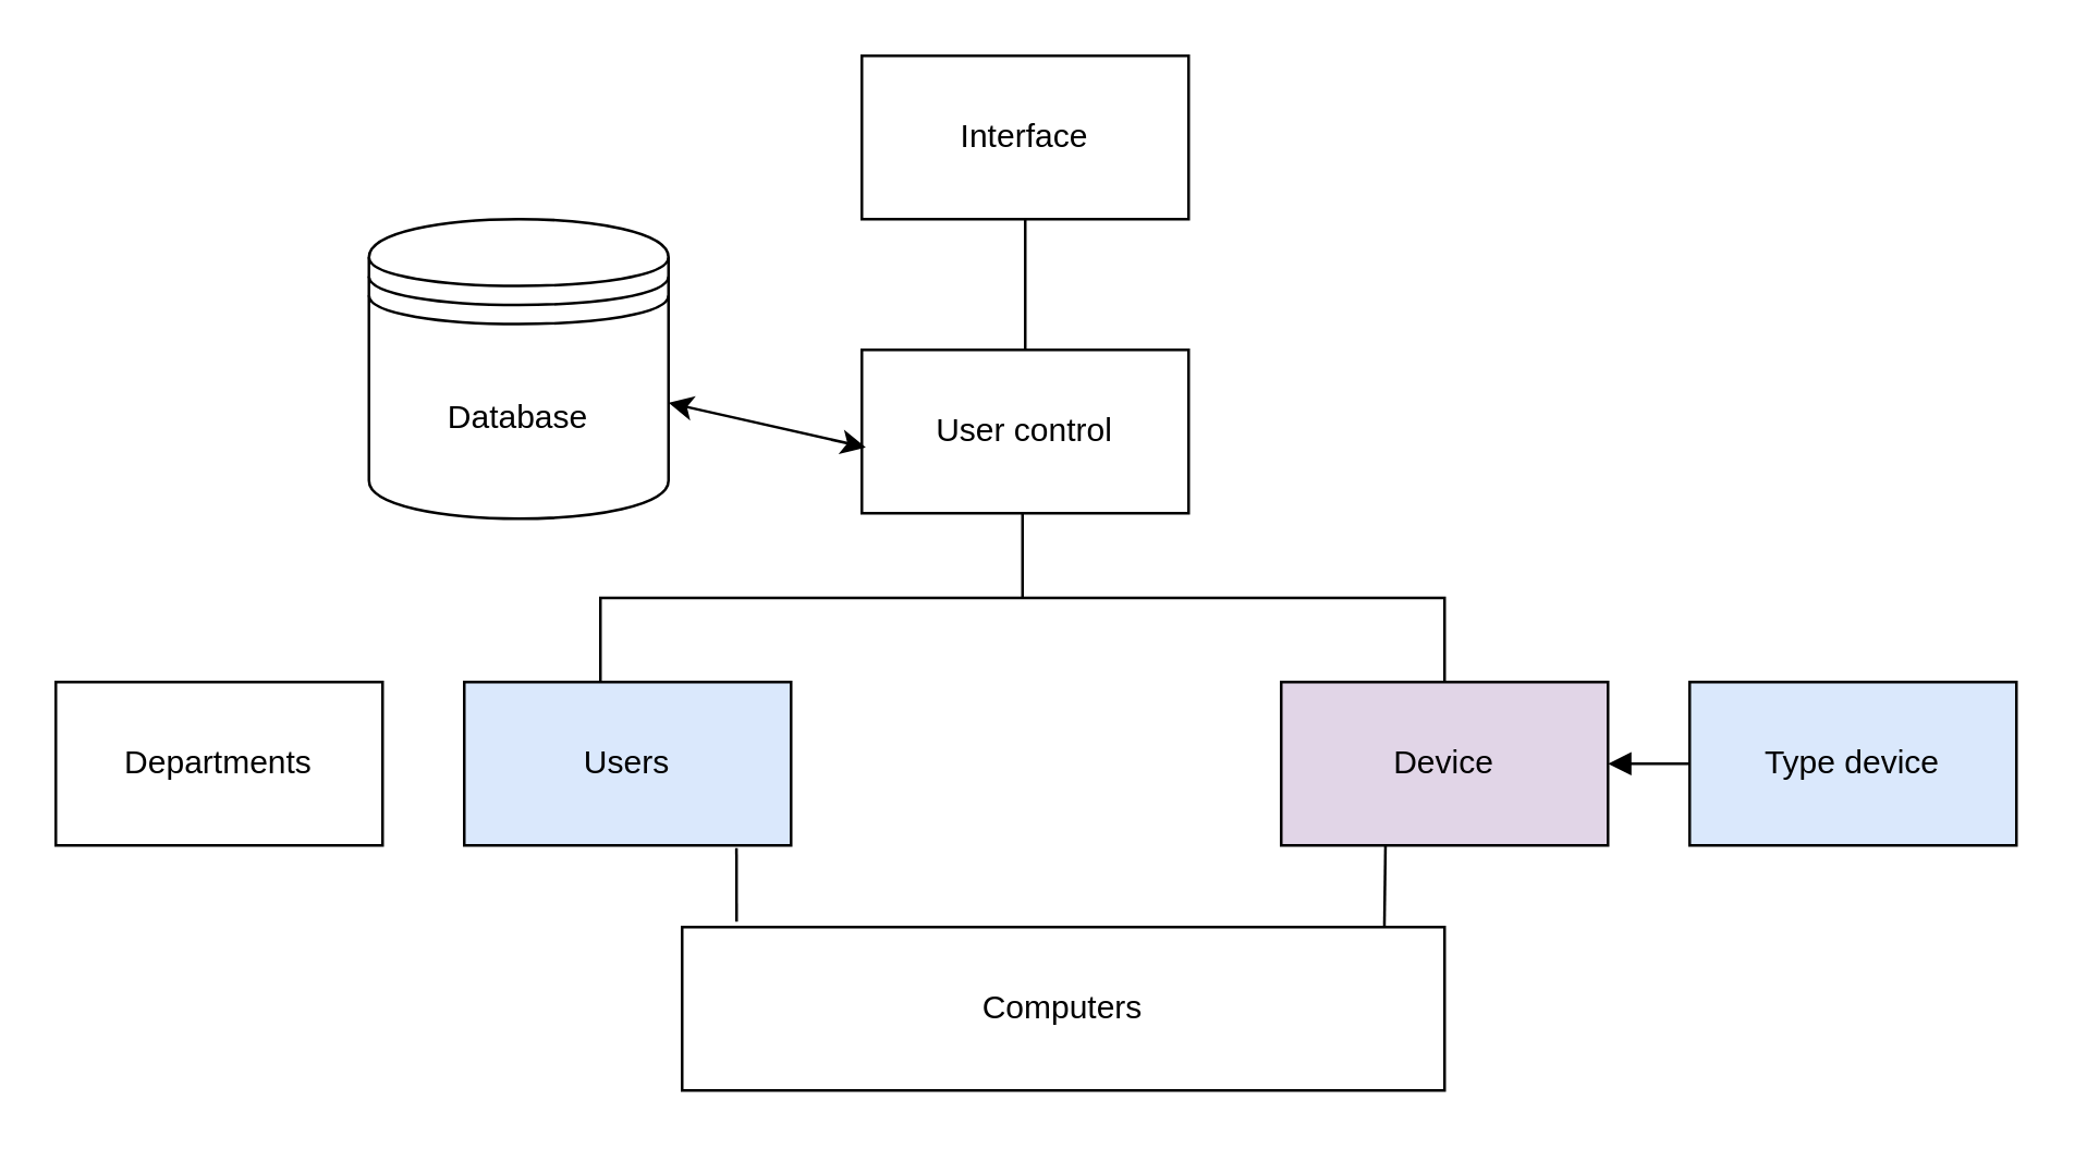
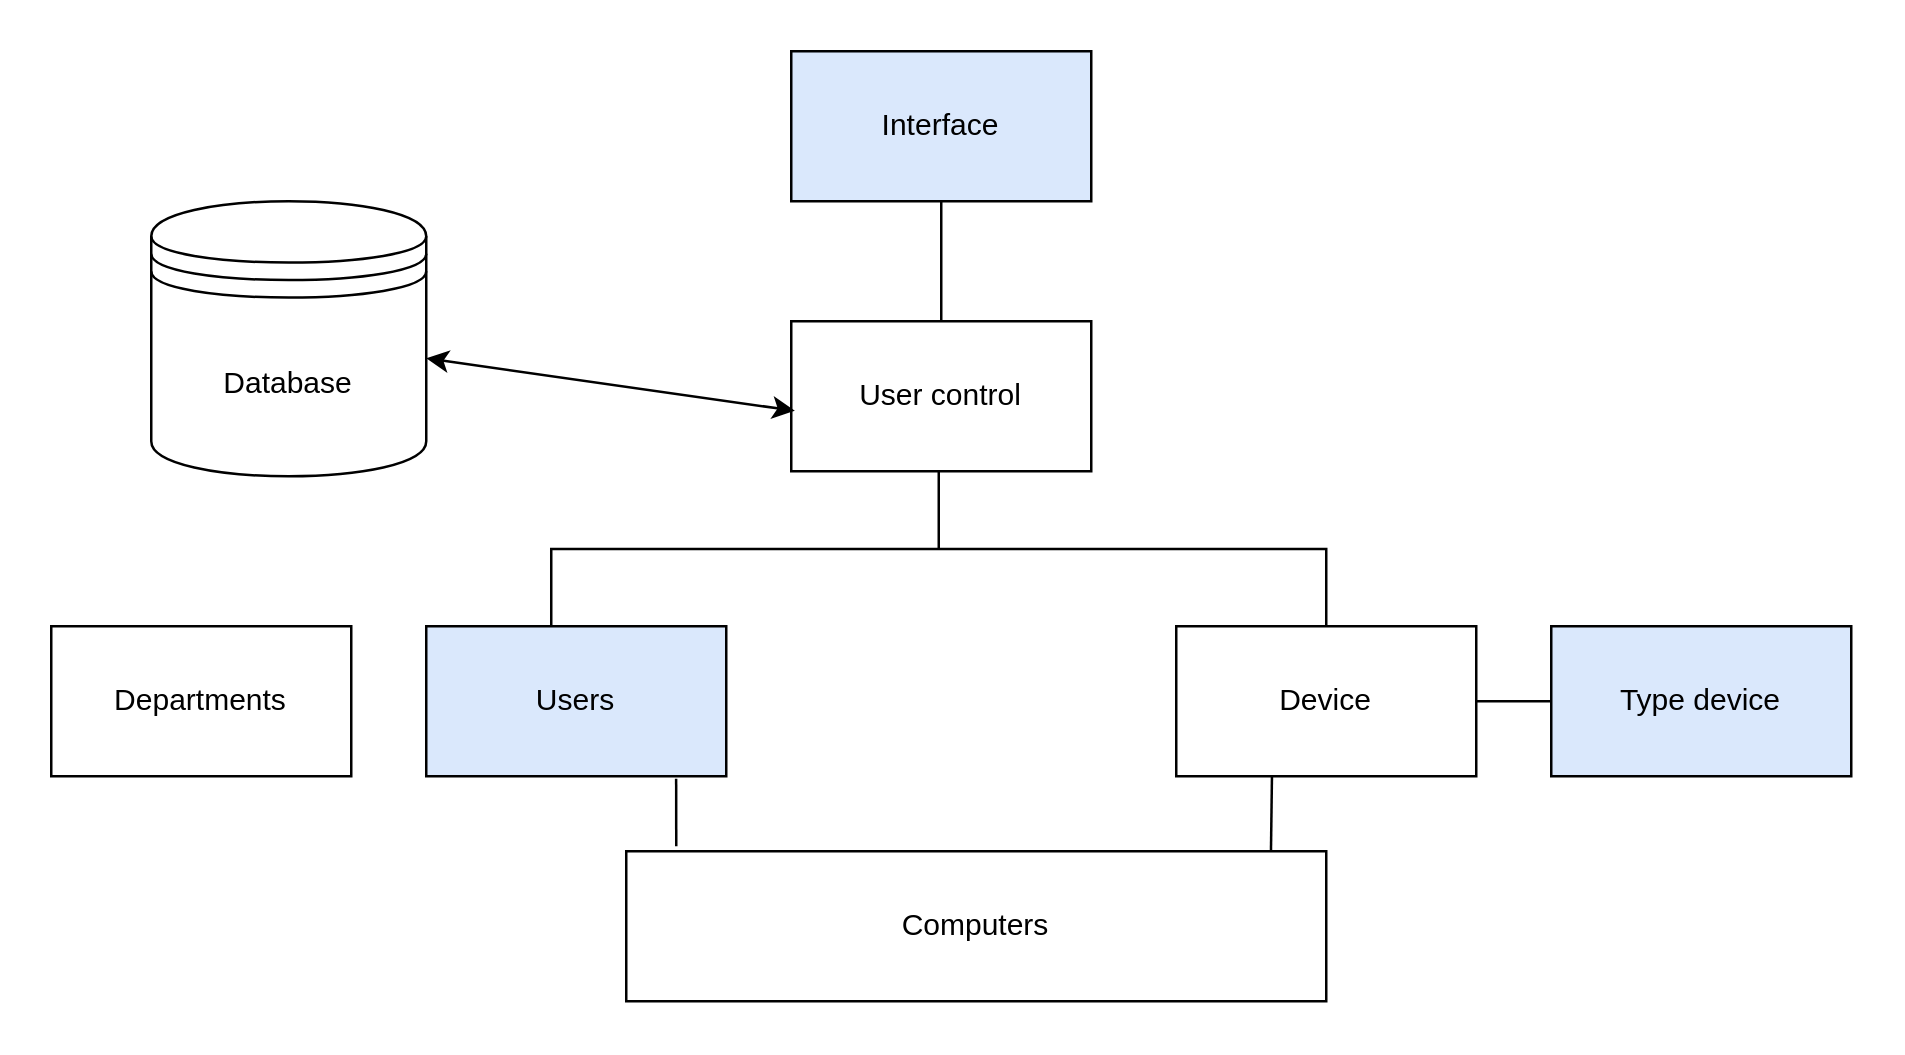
- <mxCell id="3" value="Interface" style="rounded=0;whiteSpace=wrap;html=1;" vertex="1" parent="1"><mxGeometry x="316" y="20" width="120" height="60" as="geometry" /></mxCell>
+ <mxCell id="3" value="Interface" style="rounded=0;whiteSpace=wrap;html=1;fillColor=#dae8fc;" vertex="1" parent="1"><mxGeometry x="316" y="20" width="120" height="60" as="geometry" /></mxCell>
- <mxCell id="2" value="Database" style="shape=datastore;whiteSpace=wrap;html=1;" vertex="1" parent="1"><mxGeometry x="135" y="80" width="110" height="110" as="geometry" /></mxCell>
+ <mxCell id="2" value="Database" style="shape=datastore;whiteSpace=wrap;html=1;" vertex="1" parent="1"><mxGeometry x="60" y="80" width="110" height="110" as="geometry" /></mxCell>
- <mxCell id="8" value="Device" style="rounded=0;whiteSpace=wrap;html=1;fillColor=#e1d5e7;" vertex="1" parent="1"><mxGeometry x="470" y="250" width="120" height="60" as="geometry" /></mxCell>
+ <mxCell id="8" value="Device" style="rounded=0;whiteSpace=wrap;html=1;" vertex="1" parent="1"><mxGeometry x="470" y="250" width="120" height="60" as="geometry" /></mxCell>
- <mxCell id="11" value="" style="endArrow=block;html=1;entryX=1;entryY=0.5;entryDx=0;entryDy=0;exitX=0;exitY=0.5;exitDx=0;exitDy=0;" edge="1" parent="1" source="9" target="8"><mxGeometry width="50" height="50" relative="1" as="geometry"><mxPoint x="410" y="160" as="sourcePoint" /><mxPoint x="410" y="110" as="targetPoint" /></mxGeometry></mxCell>
+ <mxCell id="11" value="" style="endArrow=none;html=1;entryX=1;entryY=0.5;entryDx=0;entryDy=0;exitX=0;exitY=0.5;exitDx=0;exitDy=0;" edge="1" parent="1" source="9" target="8"><mxGeometry width="50" height="50" relative="1" as="geometry"><mxPoint x="410" y="160" as="sourcePoint" /><mxPoint x="410" y="110" as="targetPoint" /></mxGeometry></mxCell>
